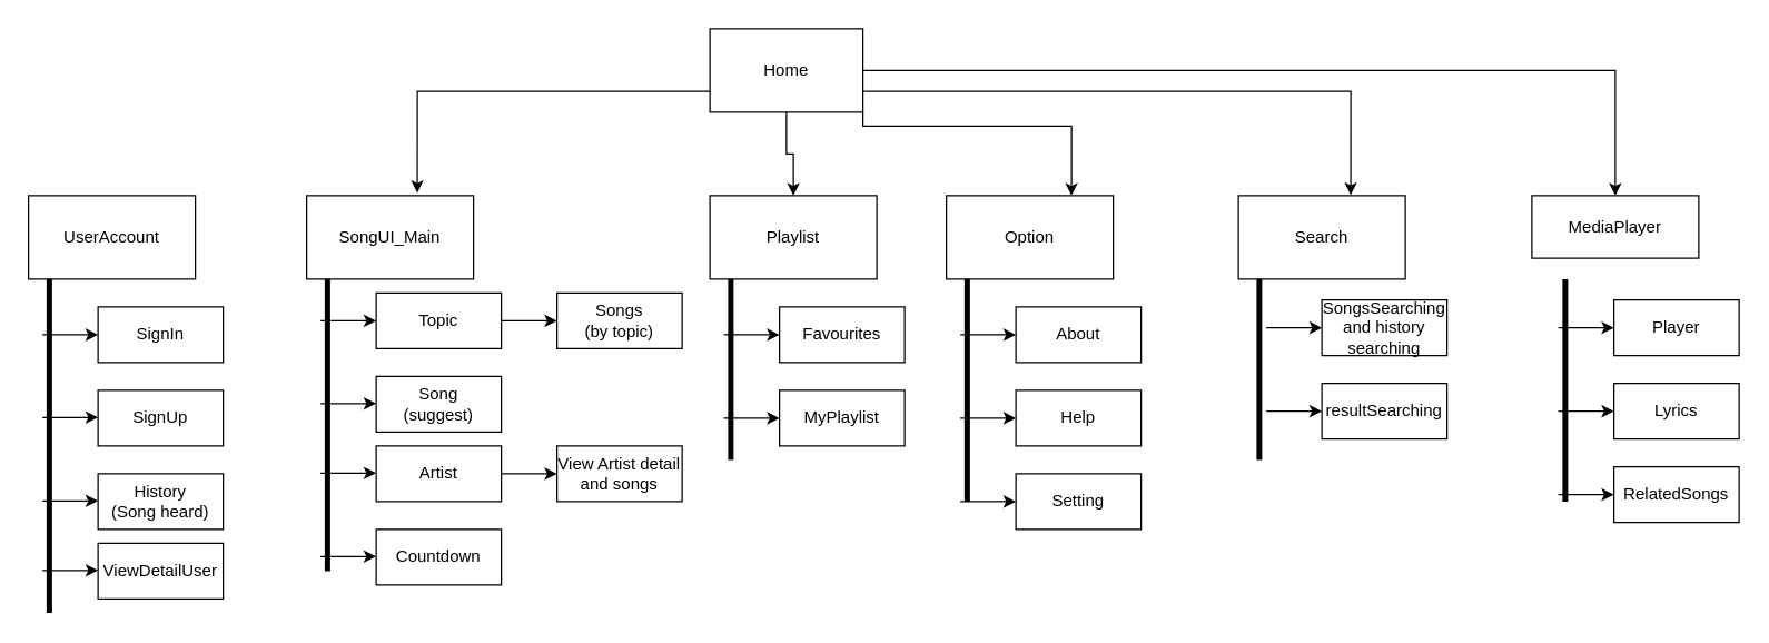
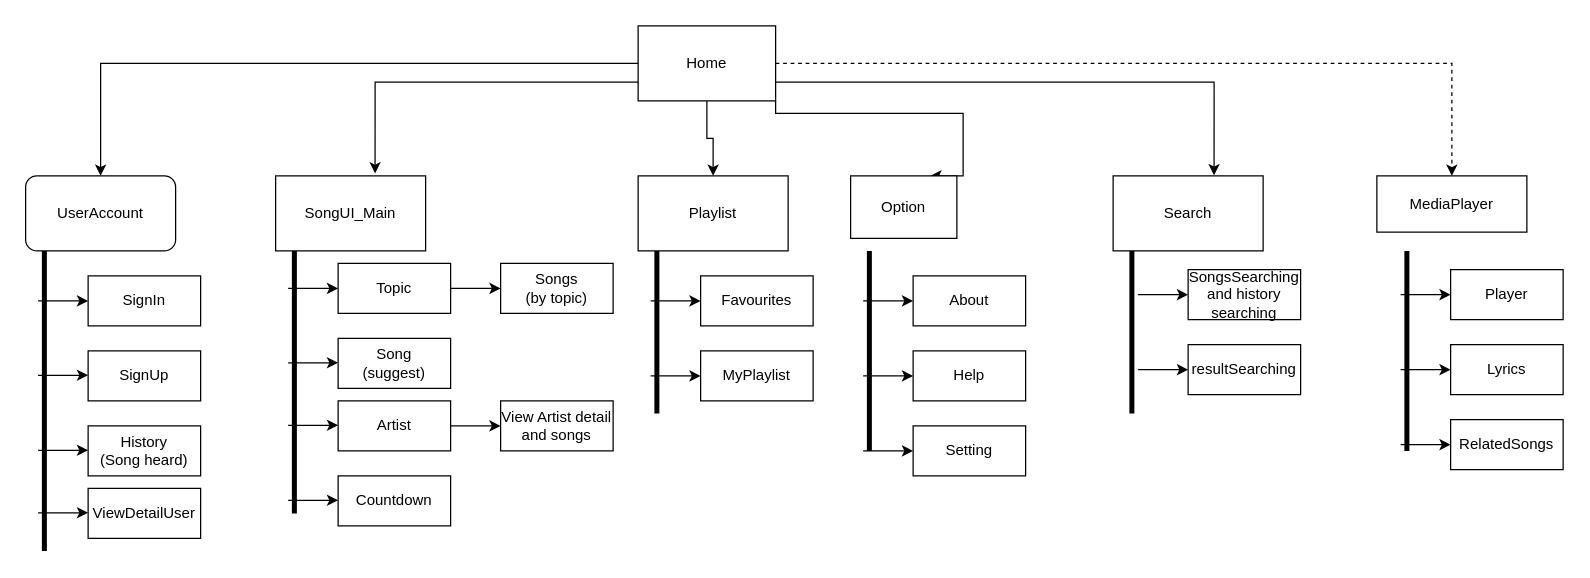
+ <mxCell id="5" style="edgeStyle=orthogonalEdgeStyle;rounded=0;orthogonalLoop=1;jettySize=auto;html=1;exitX=0;exitY=0.5;exitDx=0;exitDy=0;entryX=0.5;entryY=0;entryDx=0;entryDy=0;" edge="1" parent="1" source="6" target="7"><mxGeometry relative="1" as="geometry" /></mxCell>
- <mxCell id="2" style="edgeStyle=orthogonalEdgeStyle;rounded=0;orthogonalLoop=1;jettySize=auto;html=1;exitX=1;exitY=0.5;exitDx=0;exitDy=0;entryX=0.5;entryY=0;entryDx=0;entryDy=0;" edge="1" parent="1" source="6" target="51"><mxGeometry relative="1" as="geometry" /></mxCell>
+ <mxCell id="2" style="edgeStyle=orthogonalEdgeStyle;rounded=0;orthogonalLoop=1;jettySize=auto;html=1;exitX=1;exitY=0.5;exitDx=0;exitDy=0;entryX=0.5;entryY=0;entryDx=0;entryDy=0;dashed=1;" edge="1" parent="1" source="6" target="51"><mxGeometry relative="1" as="geometry" /></mxCell>
- <mxCell id="7" value="UserAccount&lt;br&gt;" style="rounded=0;whiteSpace=wrap;html=1;" vertex="1" parent="1"><mxGeometry x="20" y="140" width="120" height="60" as="geometry" /></mxCell>
+ <mxCell id="7" value="UserAccount&lt;br&gt;" style="whiteSpace=wrap;html=1;rounded=1;" vertex="1" parent="1"><mxGeometry x="20" y="140" width="120" height="60" as="geometry" /></mxCell>
- <mxCell id="10" value="Option" style="rounded=0;whiteSpace=wrap;html=1;" vertex="1" parent="1"><mxGeometry x="680" y="140" width="120" height="60" as="geometry" /></mxCell>
+ <mxCell id="10" value="Option" style="rounded=0;whiteSpace=wrap;html=1;" vertex="1" parent="1"><mxGeometry x="680" y="140" width="85" height="50" as="geometry" /></mxCell>
